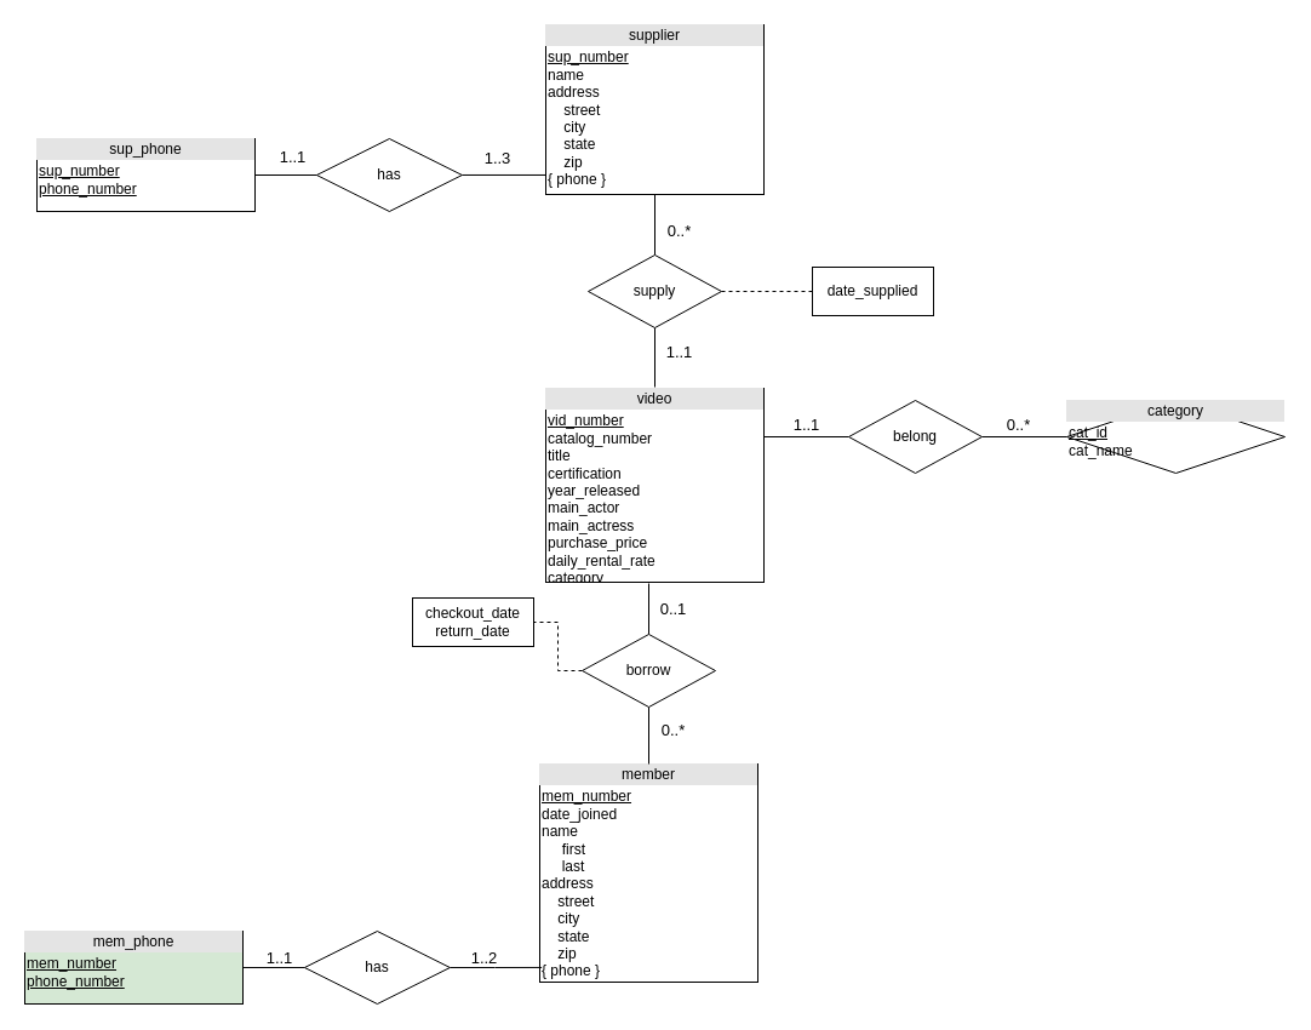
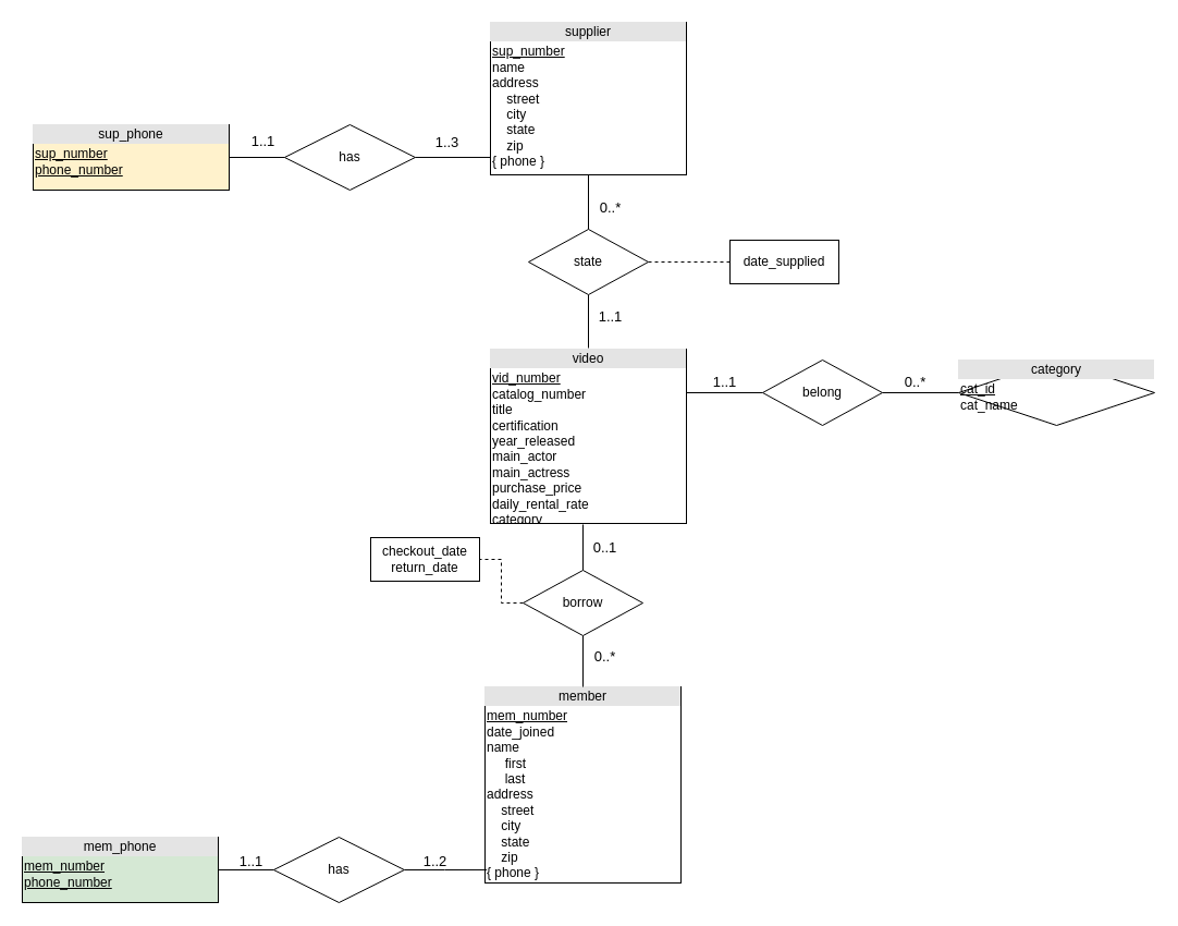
- <mxCell id="18" value="&lt;div style=&quot;text-align: center ; box-sizing: border-box ; width: 100% ; background: rgb(228 , 228 , 228) ; padding: 2px&quot;&gt;sup_phone&lt;/div&gt;&lt;table style=&quot;width: 100% ; font-size: 1em&quot; cellpadding=&quot;2&quot; cellspacing=&quot;0&quot;&gt;&lt;tbody&gt;&lt;tr&gt;&lt;td&gt;&lt;u&gt;sup_number&lt;/u&gt;&lt;br&gt;&lt;u&gt;phone_number&lt;/u&gt;&lt;br&gt;&amp;nbsp; &amp;nbsp; &amp;nbsp;&lt;br&gt;&lt;br&gt;&lt;/td&gt;&lt;td&gt;&lt;br&gt;&lt;/td&gt;&lt;/tr&gt;&lt;tr&gt;&lt;td&gt;&lt;br&gt;&lt;/td&gt;&lt;td&gt;&lt;br&gt;&lt;/td&gt;&lt;/tr&gt;&lt;tr&gt;&lt;td&gt;&lt;/td&gt;&lt;td&gt;&lt;br&gt;&lt;/td&gt;&lt;/tr&gt;&lt;/tbody&gt;&lt;/table&gt;" style="verticalAlign=top;align=left;overflow=fill;html=1;" vertex="1" parent="1"><mxGeometry x="30" y="114" width="180" height="60" as="geometry" /></mxCell>
+ <mxCell id="18" value="&lt;div style=&quot;text-align: center ; box-sizing: border-box ; width: 100% ; background: rgb(228 , 228 , 228) ; padding: 2px&quot;&gt;sup_phone&lt;/div&gt;&lt;table style=&quot;width: 100% ; font-size: 1em&quot; cellpadding=&quot;2&quot; cellspacing=&quot;0&quot;&gt;&lt;tbody&gt;&lt;tr&gt;&lt;td&gt;&lt;u&gt;sup_number&lt;/u&gt;&lt;br&gt;&lt;u&gt;phone_number&lt;/u&gt;&lt;br&gt;&amp;nbsp; &amp;nbsp; &amp;nbsp;&lt;br&gt;&lt;br&gt;&lt;/td&gt;&lt;td&gt;&lt;br&gt;&lt;/td&gt;&lt;/tr&gt;&lt;tr&gt;&lt;td&gt;&lt;br&gt;&lt;/td&gt;&lt;td&gt;&lt;br&gt;&lt;/td&gt;&lt;/tr&gt;&lt;tr&gt;&lt;td&gt;&lt;/td&gt;&lt;td&gt;&lt;br&gt;&lt;/td&gt;&lt;/tr&gt;&lt;/tbody&gt;&lt;/table&gt;" style="verticalAlign=top;align=left;overflow=fill;html=1;fillColor=#fff2cc;" vertex="1" parent="1"><mxGeometry x="30" y="114" width="180" height="60" as="geometry" /></mxCell>
- <mxCell id="17" value="supply" style="shape=rhombus;perimeter=rhombusPerimeter;whiteSpace=wrap;html=1;align=center;" vertex="1" parent="1"><mxGeometry x="485" y="210" width="110" height="60" as="geometry" /></mxCell>
+ <mxCell id="17" value="state" style="shape=rhombus;perimeter=rhombusPerimeter;whiteSpace=wrap;html=1;align=center;" vertex="1" parent="1"><mxGeometry x="485" y="210" width="110" height="60" as="geometry" /></mxCell>
